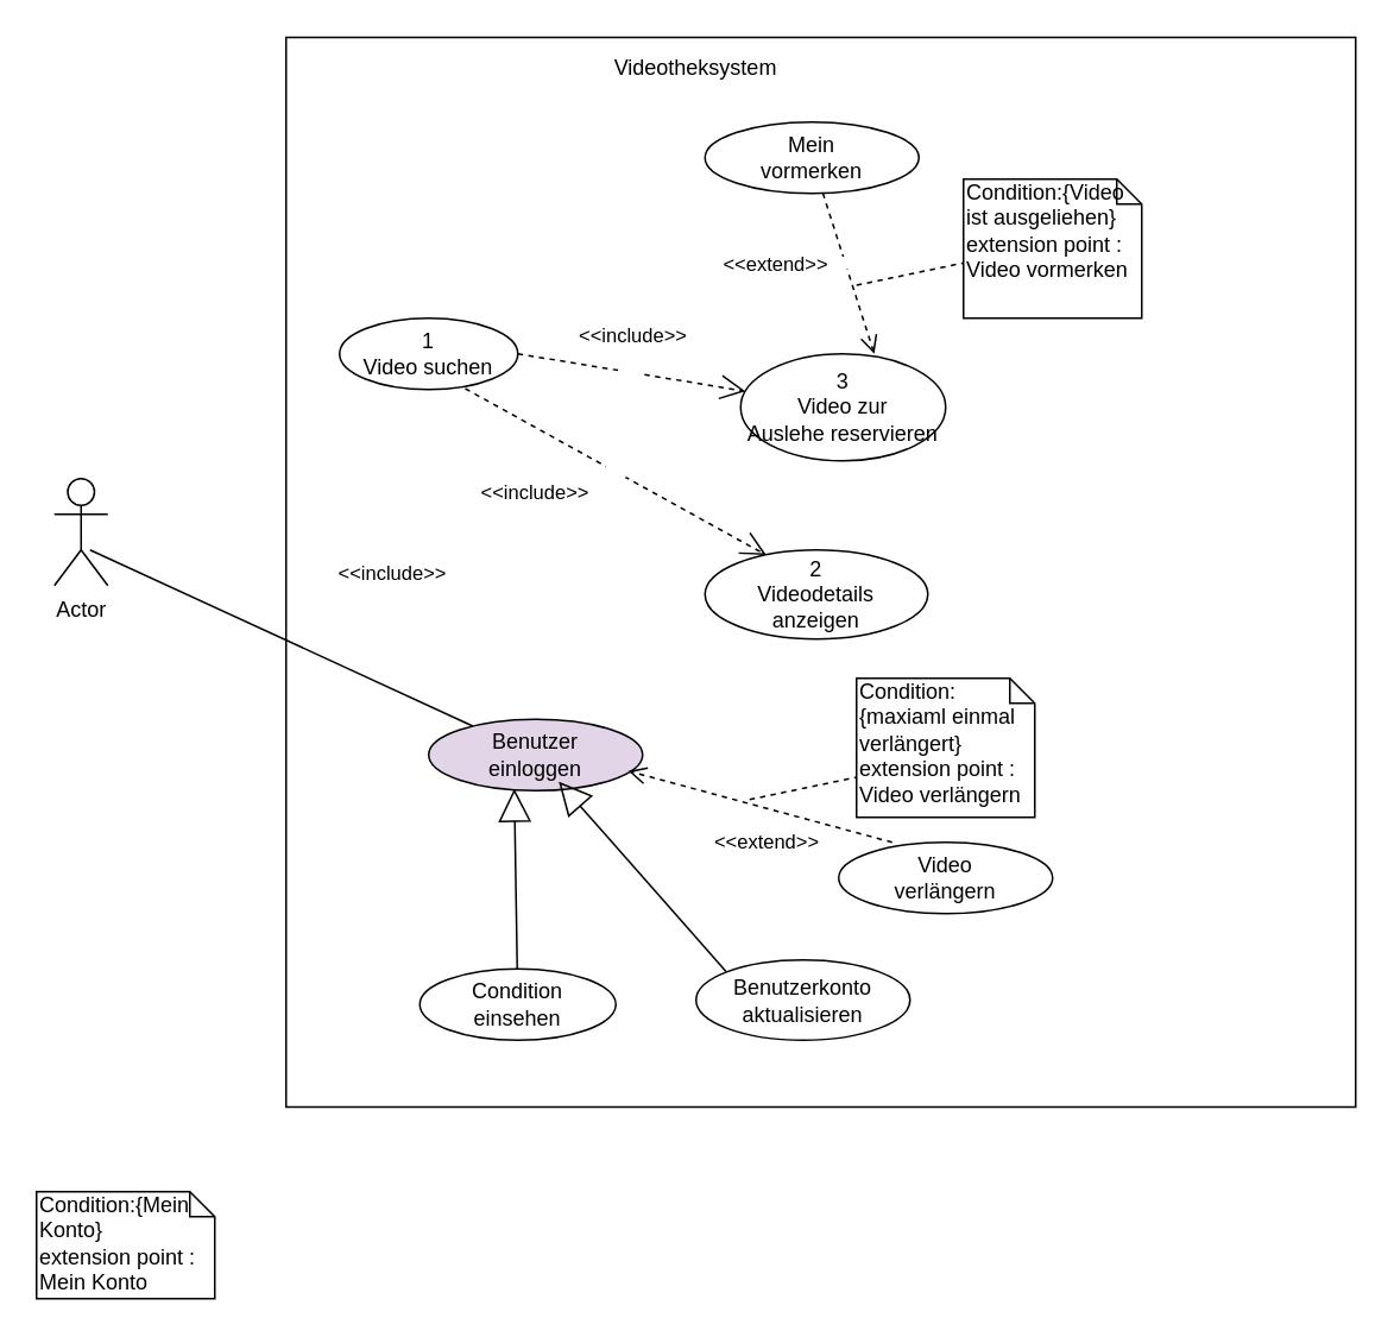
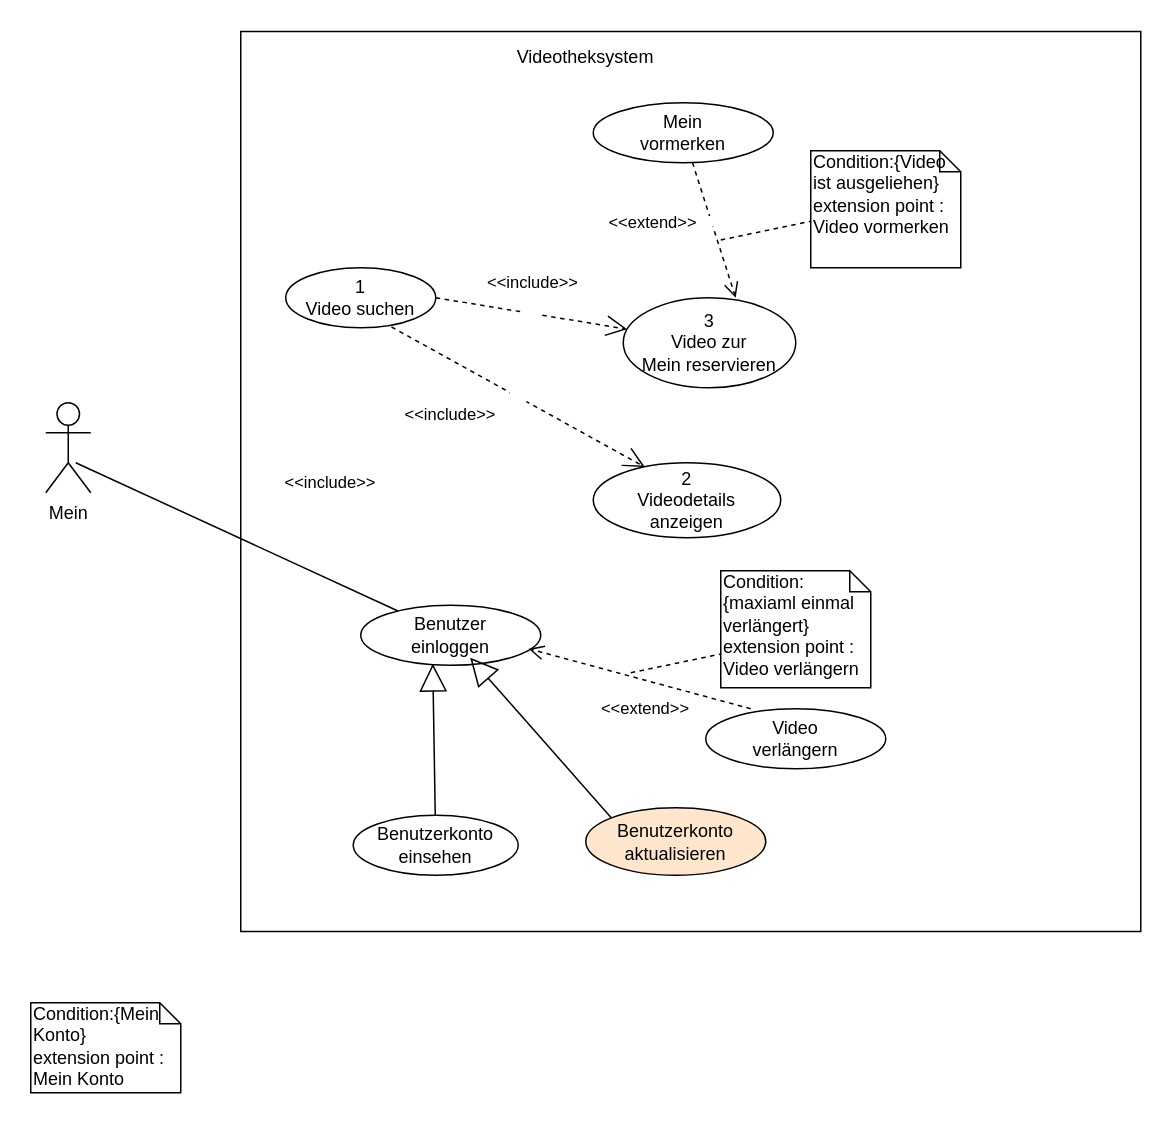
- <mxCell id="10" value="3&lt;div&gt;Video zur &lt;br&gt;&lt;/div&gt;&lt;div&gt;Auslehe reservieren&lt;br&gt;&lt;/div&gt;" style="ellipse;whiteSpace=wrap;html=1;" vertex="1" parent="1"><mxGeometry x="415" y="198" width="115" height="60" as="geometry" /></mxCell>
+ <mxCell id="10" value="3&lt;div&gt;Video zur &lt;br&gt;&lt;/div&gt;&lt;div&gt;Mein reservieren&lt;br&gt;&lt;/div&gt;" style="ellipse;whiteSpace=wrap;html=1;" vertex="1" parent="1"><mxGeometry x="415" y="198" width="115" height="60" as="geometry" /></mxCell>
- <mxCell id="13" value="Actor" style="shape=umlActor;verticalLabelPosition=bottom;labelBackgroundColor=#ffffff;verticalAlign=top;html=1;outlineConnect=0;" vertex="1" parent="1"><mxGeometry x="30" y="268" width="30" height="60" as="geometry" /></mxCell>
+ <mxCell id="13" value="Mein" style="shape=umlActor;verticalLabelPosition=bottom;labelBackgroundColor=#ffffff;verticalAlign=top;html=1;outlineConnect=0;" vertex="1" parent="1"><mxGeometry x="30" y="268" width="30" height="60" as="geometry" /></mxCell>
- <mxCell id="5" value="&lt;div&gt;Benutzer&lt;/div&gt;&lt;div&gt;einloggen&lt;br&gt;&lt;/div&gt;" style="ellipse;whiteSpace=wrap;html=1;fillColor=#e1d5e7;" vertex="1" parent="1"><mxGeometry x="240" y="403" width="120" height="40" as="geometry" /></mxCell>
+ <mxCell id="5" value="&lt;div&gt;Benutzer&lt;/div&gt;&lt;div&gt;einloggen&lt;br&gt;&lt;/div&gt;" style="ellipse;whiteSpace=wrap;html=1;" vertex="1" parent="1"><mxGeometry x="240" y="403" width="120" height="40" as="geometry" /></mxCell>
- <mxCell id="7" value="Benutzerkonto aktualisieren" style="ellipse;whiteSpace=wrap;html=1;" vertex="1" parent="1"><mxGeometry x="390" y="538" width="120" height="45" as="geometry" /></mxCell>
+ <mxCell id="7" value="Benutzerkonto aktualisieren" style="ellipse;whiteSpace=wrap;html=1;fillColor=#ffe6cc;" vertex="1" parent="1"><mxGeometry x="390" y="538" width="120" height="45" as="geometry" /></mxCell>
- <mxCell id="9" value="&lt;div&gt;Condition &lt;br&gt;&lt;/div&gt;&lt;div&gt;einsehen&lt;br&gt;&lt;/div&gt;" style="ellipse;whiteSpace=wrap;html=1;" vertex="1" parent="1"><mxGeometry x="235" y="543" width="110" height="40" as="geometry" /></mxCell>
+ <mxCell id="9" value="&lt;div&gt;Benutzerkonto &lt;br&gt;&lt;/div&gt;&lt;div&gt;einsehen&lt;br&gt;&lt;/div&gt;" style="ellipse;whiteSpace=wrap;html=1;" vertex="1" parent="1"><mxGeometry x="235" y="543" width="110" height="40" as="geometry" /></mxCell>
